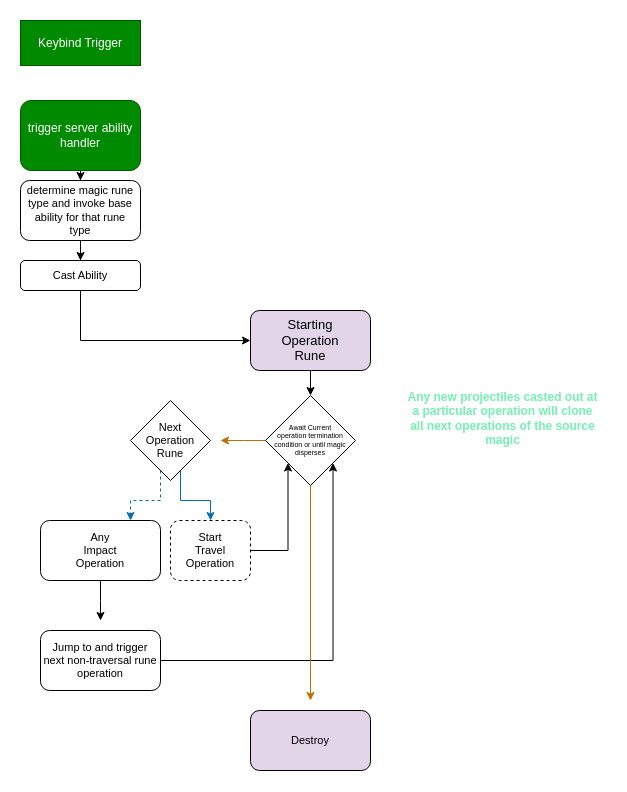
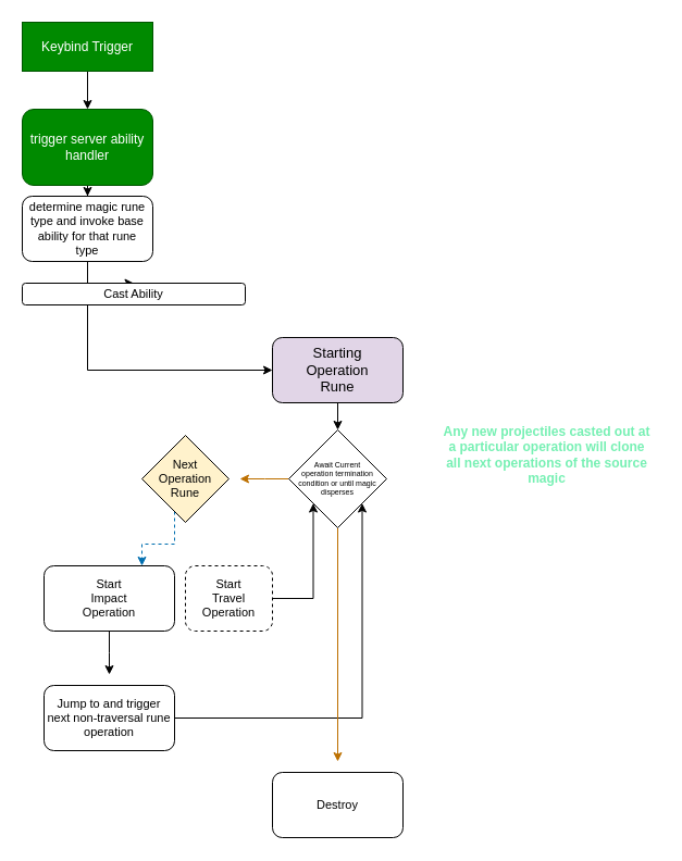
+ <mxCell id="2" style="edgeStyle=orthogonalEdgeStyle;rounded=0;orthogonalLoop=1;jettySize=auto;html=1;entryX=0.5;entryY=0;entryDx=0;entryDy=0;fontSize=11;" edge="1" parent="1" source="3" target="5"><mxGeometry relative="1" as="geometry" /></mxCell>
- <mxCell id="9" value="Cast Ability" style="rounded=1;whiteSpace=wrap;html=1;fontSize=11;" vertex="1" parent="1"><mxGeometry x="20" y="260" width="120" height="30" as="geometry" /></mxCell>
+ <mxCell id="9" value="Cast Ability" style="rounded=1;whiteSpace=wrap;html=1;fontSize=11;" vertex="1" parent="1"><mxGeometry x="20" y="260" width="205" height="20" as="geometry" /></mxCell>
- <mxCell id="14" value="Next&lt;br&gt;Operation&lt;br&gt;Rune" style="rhombus;whiteSpace=wrap;html=1;fontSize=11;" vertex="1" parent="1"><mxGeometry x="130" y="400" width="80" height="80" as="geometry" /></mxCell>
+ <mxCell id="14" value="Next&lt;br&gt;Operation&lt;br&gt;Rune" style="rhombus;whiteSpace=wrap;html=1;fontSize=11;fillColor=#fff2cc;" vertex="1" parent="1"><mxGeometry x="130" y="400" width="80" height="80" as="geometry" /></mxCell>
- <mxCell id="12" style="edgeStyle=orthogonalEdgeStyle;rounded=0;orthogonalLoop=1;jettySize=auto;html=1;fontSize=11;fillColor=#1ba1e2;strokeColor=#006EAF;entryX=0.5;entryY=0;entryDx=0;entryDy=0;" edge="1" parent="1" source="14" target="11"><mxGeometry relative="1" as="geometry"><mxPoint x="210" y="510" as="targetPoint" /><Array as="points"><mxPoint x="180" y="500" /><mxPoint x="210" y="500" /></Array></mxGeometry></mxCell>
- <mxCell id="16" value="Any&lt;br&gt;Impact&lt;br&gt;Operation" style="rounded=1;whiteSpace=wrap;html=1;fontSize=11;" vertex="1" parent="1"><mxGeometry x="40" y="520" width="120" height="60" as="geometry" /></mxCell>
+ <mxCell id="16" value="Start&lt;br&gt;Impact&lt;br&gt;Operation" style="rounded=1;whiteSpace=wrap;html=1;fontSize=11;" vertex="1" parent="1"><mxGeometry x="40" y="520" width="120" height="60" as="geometry" /></mxCell>
- <mxCell id="21" value="Destroy" style="rounded=1;whiteSpace=wrap;html=1;fontSize=11;fillColor=#e1d5e7;" vertex="1" parent="1"><mxGeometry x="250" y="710" width="120" height="60" as="geometry" /></mxCell>
+ <mxCell id="21" value="Destroy" style="rounded=1;whiteSpace=wrap;html=1;fontSize=11;" vertex="1" parent="1"><mxGeometry x="250" y="710" width="120" height="60" as="geometry" /></mxCell>
